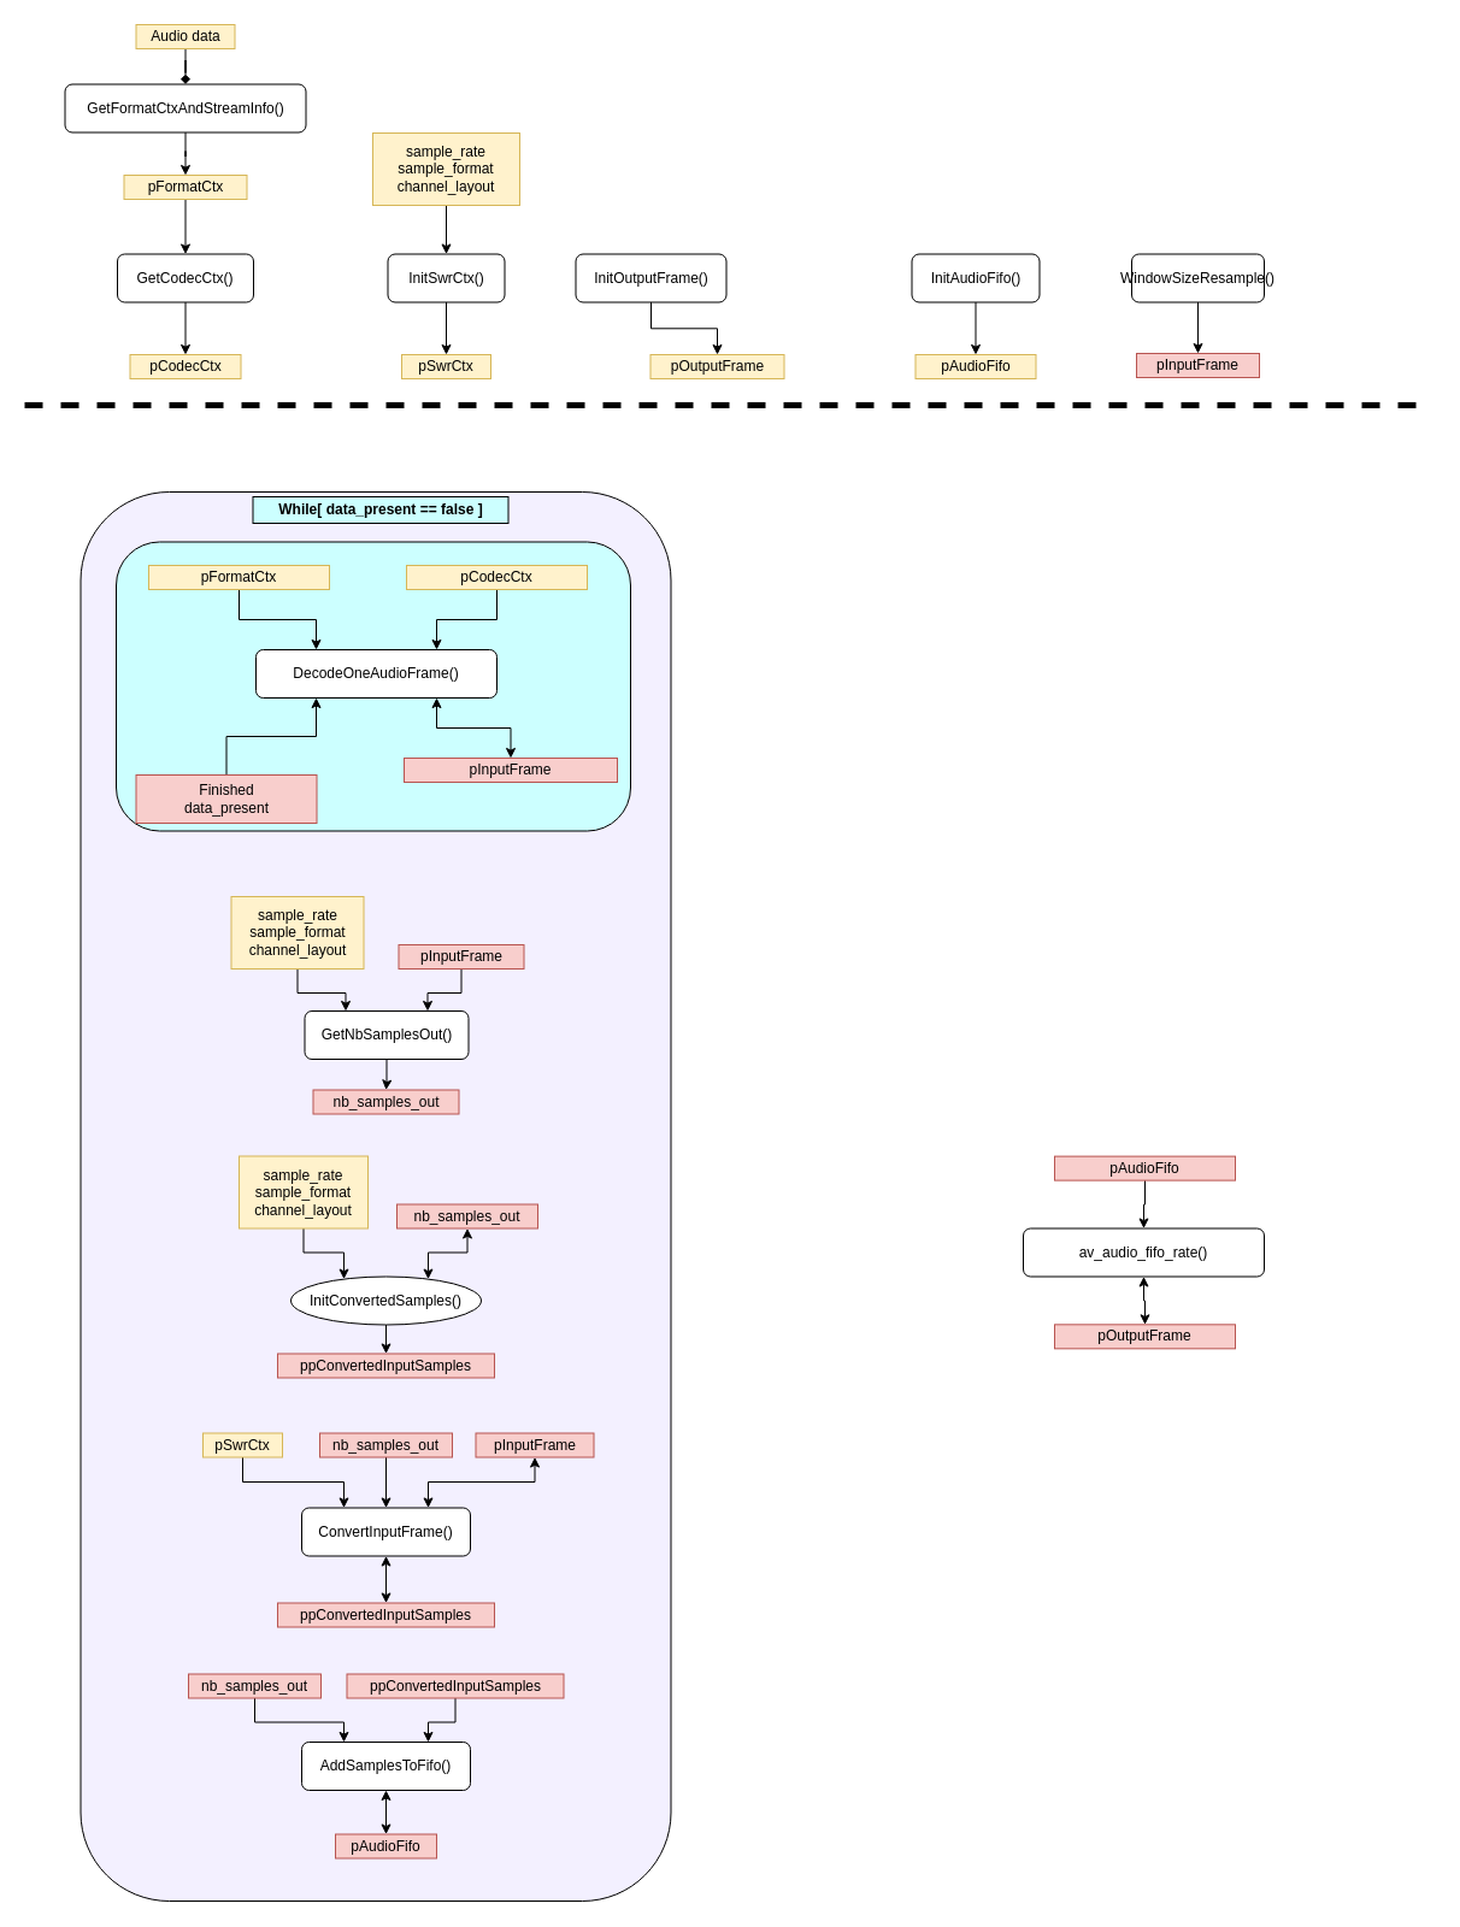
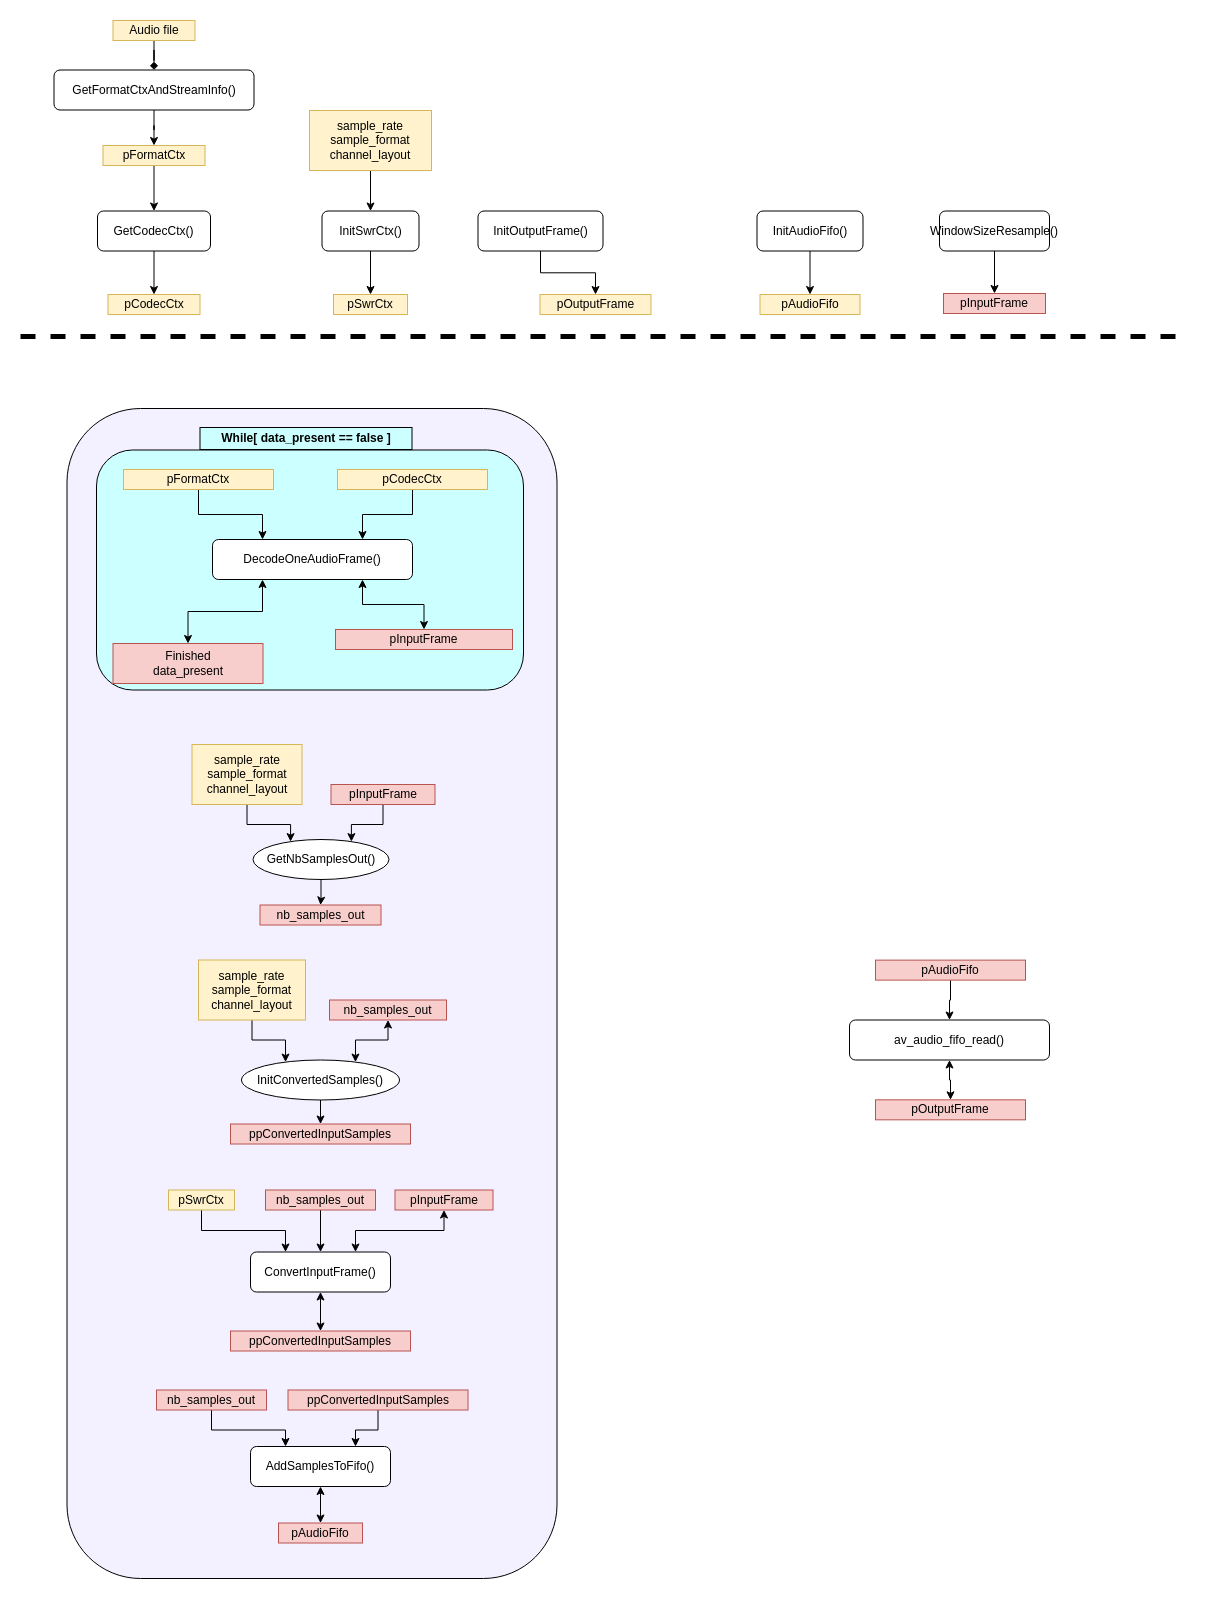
- <mxCell id="5" value="Audio data" style="text;html=1;strokeColor=#d6b656;fillColor=#fff2cc;align=center;verticalAlign=middle;whiteSpace=wrap;rounded=0;" vertex="1" parent="1"><mxGeometry x="112.5" y="20" width="82" height="20" as="geometry" /></mxCell>
+ <mxCell id="5" value="Audio file" style="text;html=1;strokeColor=#d6b656;fillColor=#fff2cc;align=center;verticalAlign=middle;whiteSpace=wrap;rounded=0;" vertex="1" parent="1"><mxGeometry x="112.5" y="20" width="82" height="20" as="geometry" /></mxCell>
- <mxCell id="71" value="&lt;b&gt;While[ data_present == false ]&lt;br&gt;&lt;/b&gt;" style="text;html=1;strokeColor=#000000;fillColor=#CCFFFF;align=center;verticalAlign=middle;whiteSpace=wrap;rounded=0;" vertex="1" parent="1"><mxGeometry x="209.5" y="412" width="212" height="22" as="geometry" /></mxCell>
+ <mxCell id="71" value="&lt;b&gt;While[ data_present == false ]&lt;br&gt;&lt;/b&gt;" style="text;html=1;strokeColor=#000000;fillColor=#CCFFFF;align=center;verticalAlign=middle;whiteSpace=wrap;rounded=0;" vertex="1" parent="1"><mxGeometry x="199.5" y="427" width="212" height="22" as="geometry" /></mxCell>
- <mxCell id="20" style="edgeStyle=orthogonalEdgeStyle;rounded=0;orthogonalLoop=1;jettySize=auto;html=1;entryX=0.5;entryY=0;entryDx=0;entryDy=0;startArrow=classic;startFill=1;endArrow=none;endFill=1;exitX=0.25;exitY=1;exitDx=0;exitDy=0;" edge="1" parent="1" source="21" target="22"><mxGeometry relative="1" as="geometry" /></mxCell>
+ <mxCell id="20" style="edgeStyle=orthogonalEdgeStyle;rounded=0;orthogonalLoop=1;jettySize=auto;html=1;entryX=0.5;entryY=0;entryDx=0;entryDy=0;startArrow=classic;startFill=1;endArrow=classic;endFill=1;exitX=0.25;exitY=1;exitDx=0;exitDy=0;" edge="1" parent="1" source="21" target="22"><mxGeometry relative="1" as="geometry" /></mxCell>
- <mxCell id="32" value="GetNbSamplesOut()" style="rounded=1;whiteSpace=wrap;html=1;" vertex="1" parent="1"><mxGeometry x="252.5" y="839" width="136" height="40" as="geometry" /></mxCell>
+ <mxCell id="32" value="GetNbSamplesOut()" style="ellipse;whiteSpace=wrap;html=1;" vertex="1" parent="1"><mxGeometry x="252.5" y="839" width="136" height="40" as="geometry" /></mxCell>
- <mxCell id="35" value="av_audio_fifo_rate()" style="rounded=1;whiteSpace=wrap;html=1;" vertex="1" parent="1"><mxGeometry x="849" y="1019.5" width="200" height="40" as="geometry" /></mxCell>
+ <mxCell id="35" value="av_audio_fifo_read()" style="rounded=1;whiteSpace=wrap;html=1;" vertex="1" parent="1"><mxGeometry x="849" y="1019.5" width="200" height="40" as="geometry" /></mxCell>
